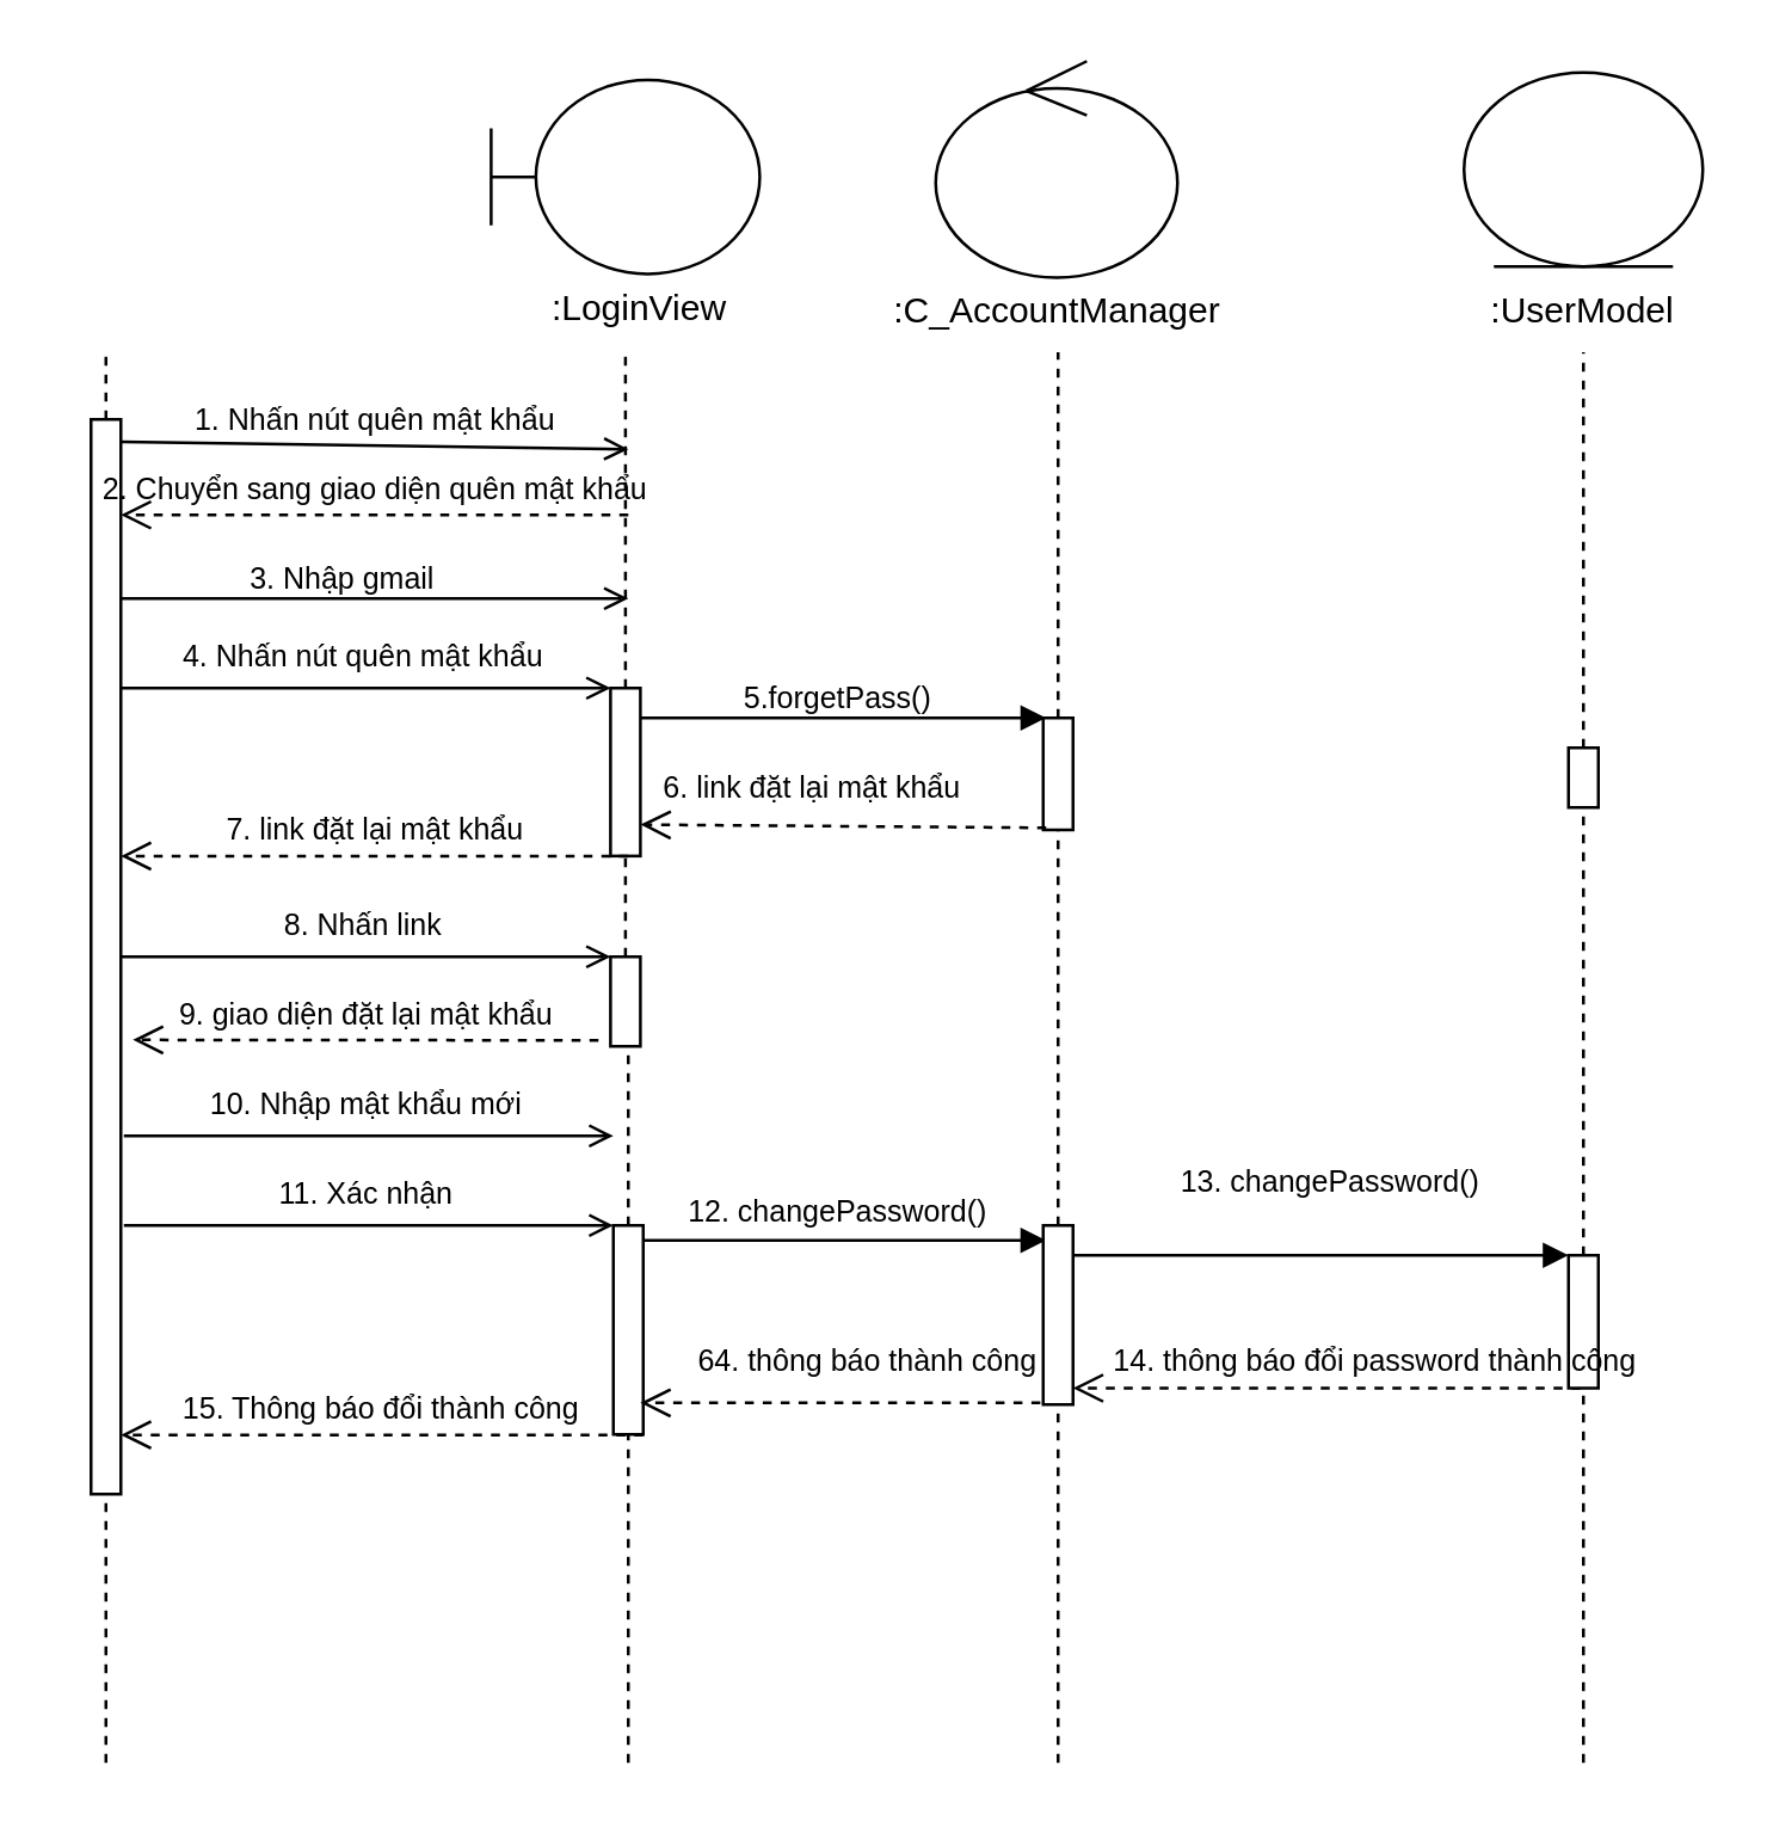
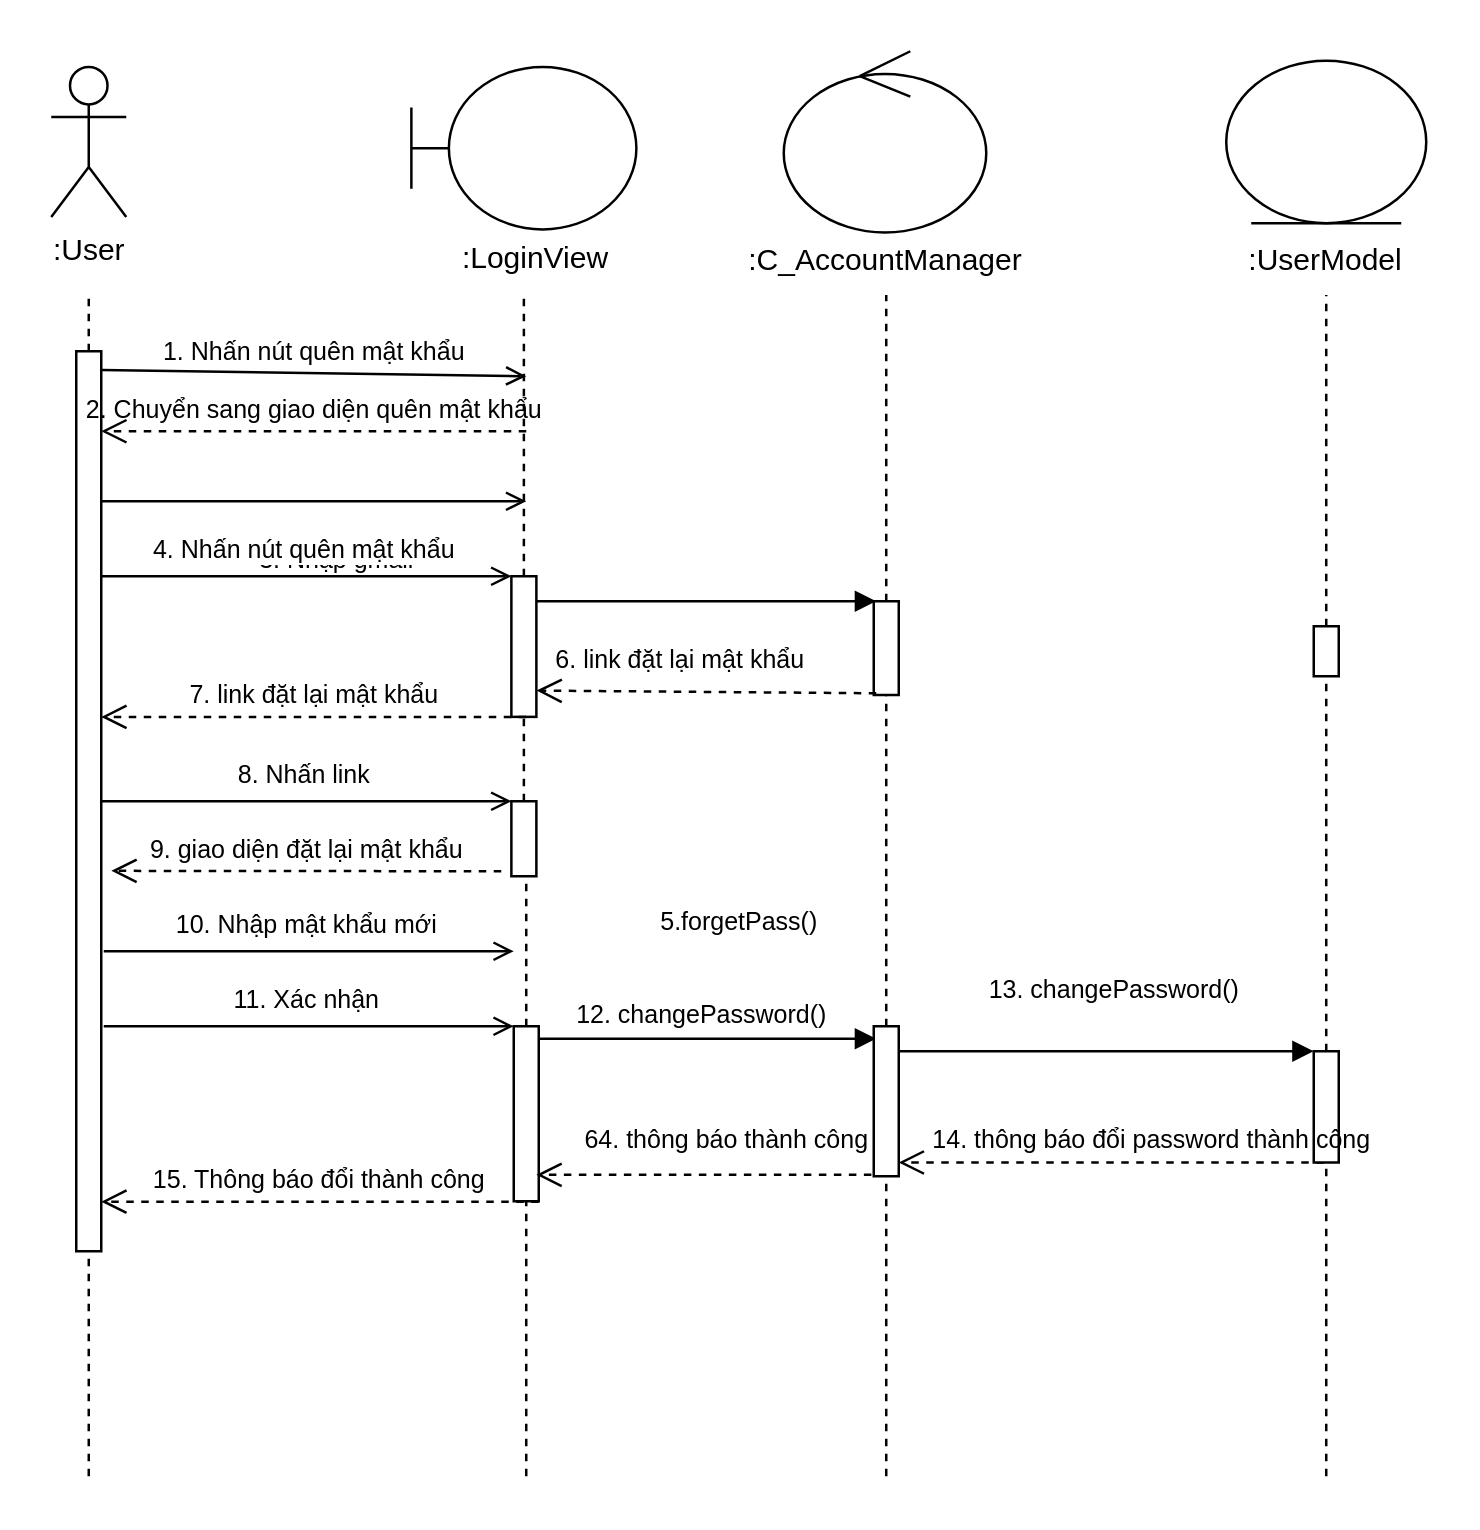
+ <mxCell id="2" value=":User" style="shape=umlActor;verticalLabelPosition=bottom;verticalAlign=top;html=1;outlineConnect=0;" parent="1" vertex="1"><mxGeometry x="20" y="26.25" width="30" height="60" as="geometry" /></mxCell>
- <mxCell id="30" value="&lt;font style=&quot;font-size: 10px;&quot;&gt;3. Nhập gmail&lt;/font&gt;" style="text;html=1;align=center;verticalAlign=middle;resizable=0;points=[];autosize=1;strokeColor=none;fillColor=none;" parent="1" vertex="1"><mxGeometry x="69.05" y="177.5" width="90" height="30" as="geometry" /></mxCell>
+ <mxCell id="30" value="&lt;font style=&quot;font-size: 10px;&quot;&gt;3. Nhập gmail&lt;/font&gt;" style="text;html=1;align=center;verticalAlign=middle;resizable=0;points=[];autosize=1;strokeColor=none;fillColor=none;" parent="1" vertex="1"><mxGeometry x="89.05" y="207.5" width="90" height="30" as="geometry" /></mxCell>
- <mxCell id="13" value="&lt;span style=&quot;font-size: 10px;&quot;&gt;5.forgetPass()&lt;/span&gt;" style="text;html=1;align=center;verticalAlign=middle;resizable=0;points=[];autosize=1;strokeColor=none;fillColor=none;" parent="1" vertex="1"><mxGeometry x="235" y="217.5" width="90" height="30" as="geometry" /></mxCell>
+ <mxCell id="13" value="&lt;span style=&quot;font-size: 10px;&quot;&gt;5.forgetPass()&lt;/span&gt;" style="text;html=1;align=center;verticalAlign=middle;resizable=0;points=[];autosize=1;strokeColor=none;fillColor=none;" parent="1" vertex="1"><mxGeometry x="250" y="352.5" width="90" height="30" as="geometry" /></mxCell>
